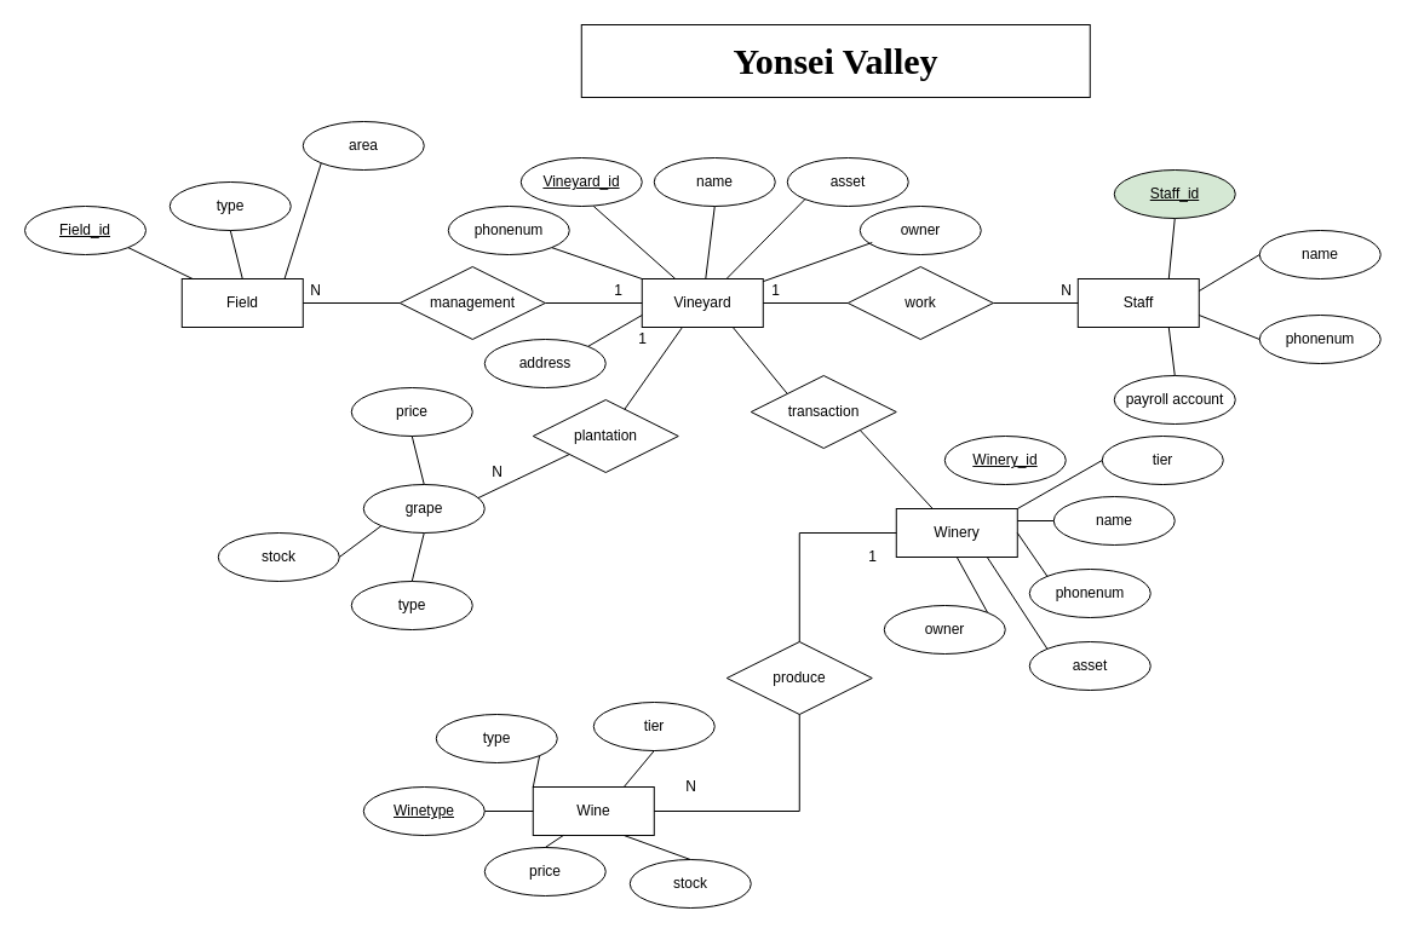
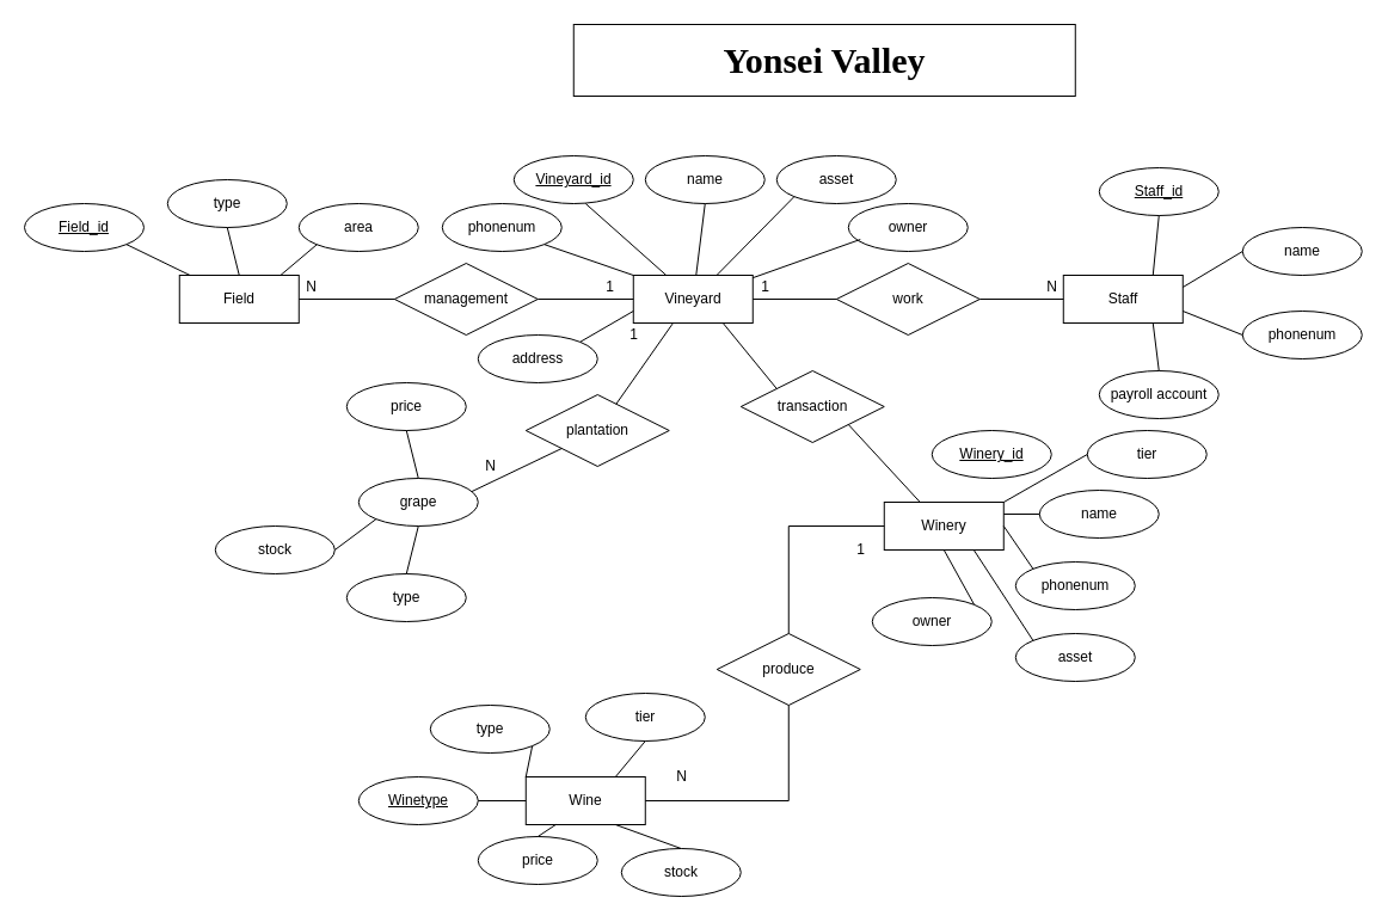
- <mxCell id="42" value="area" style="ellipse;whiteSpace=wrap;html=1;align=center;" vertex="1" parent="1"><mxGeometry x="249.77" y="100" width="100" height="40" as="geometry" /></mxCell>
+ <mxCell id="42" value="area" style="ellipse;whiteSpace=wrap;html=1;align=center;" vertex="1" parent="1"><mxGeometry x="249.77" y="170" width="100" height="40" as="geometry" /></mxCell>
- <mxCell id="10" value="Staff_id" style="ellipse;whiteSpace=wrap;html=1;align=center;fontStyle=4;fillColor=#d5e8d4;" vertex="1" parent="1"><mxGeometry x="919.77" y="140" width="100" height="40" as="geometry" /></mxCell>
+ <mxCell id="10" value="Staff_id" style="ellipse;whiteSpace=wrap;html=1;align=center;fontStyle=4;" vertex="1" parent="1"><mxGeometry x="919.77" y="140" width="100" height="40" as="geometry" /></mxCell>
